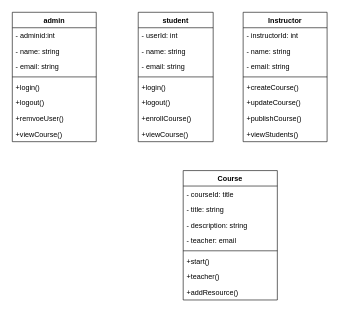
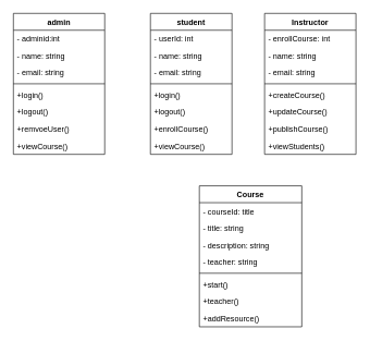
- <mxCell id="21" value="- instructorId: int" style="text;strokeColor=none;fillColor=none;align=left;verticalAlign=top;spacingLeft=4;spacingRight=4;overflow=hidden;rotatable=0;points=[[0,0.5],[1,0.5]];portConstraint=eastwest;" parent="20" vertex="1"><mxGeometry y="25.775" width="140" height="26" as="geometry" /></mxCell>
+ <mxCell id="21" value="- enrollCourse: int" style="text;strokeColor=none;fillColor=none;align=left;verticalAlign=top;spacingLeft=4;spacingRight=4;overflow=hidden;rotatable=0;points=[[0,0.5],[1,0.5]];portConstraint=eastwest;" parent="20" vertex="1"><mxGeometry y="25.775" width="140" height="26" as="geometry" /></mxCell>
- <mxCell id="15" value="- teacher: email" style="text;strokeColor=none;fillColor=none;align=left;verticalAlign=top;spacingLeft=4;spacingRight=4;overflow=hidden;rotatable=0;points=[[0,0.5],[1,0.5]];portConstraint=eastwest;" parent="11" vertex="1"><mxGeometry y="103.775" width="157" height="26" as="geometry" /></mxCell>
+ <mxCell id="15" value="- teacher: string" style="text;strokeColor=none;fillColor=none;align=left;verticalAlign=top;spacingLeft=4;spacingRight=4;overflow=hidden;rotatable=0;points=[[0,0.5],[1,0.5]];portConstraint=eastwest;" parent="11" vertex="1"><mxGeometry y="103.775" width="157" height="26" as="geometry" /></mxCell>
